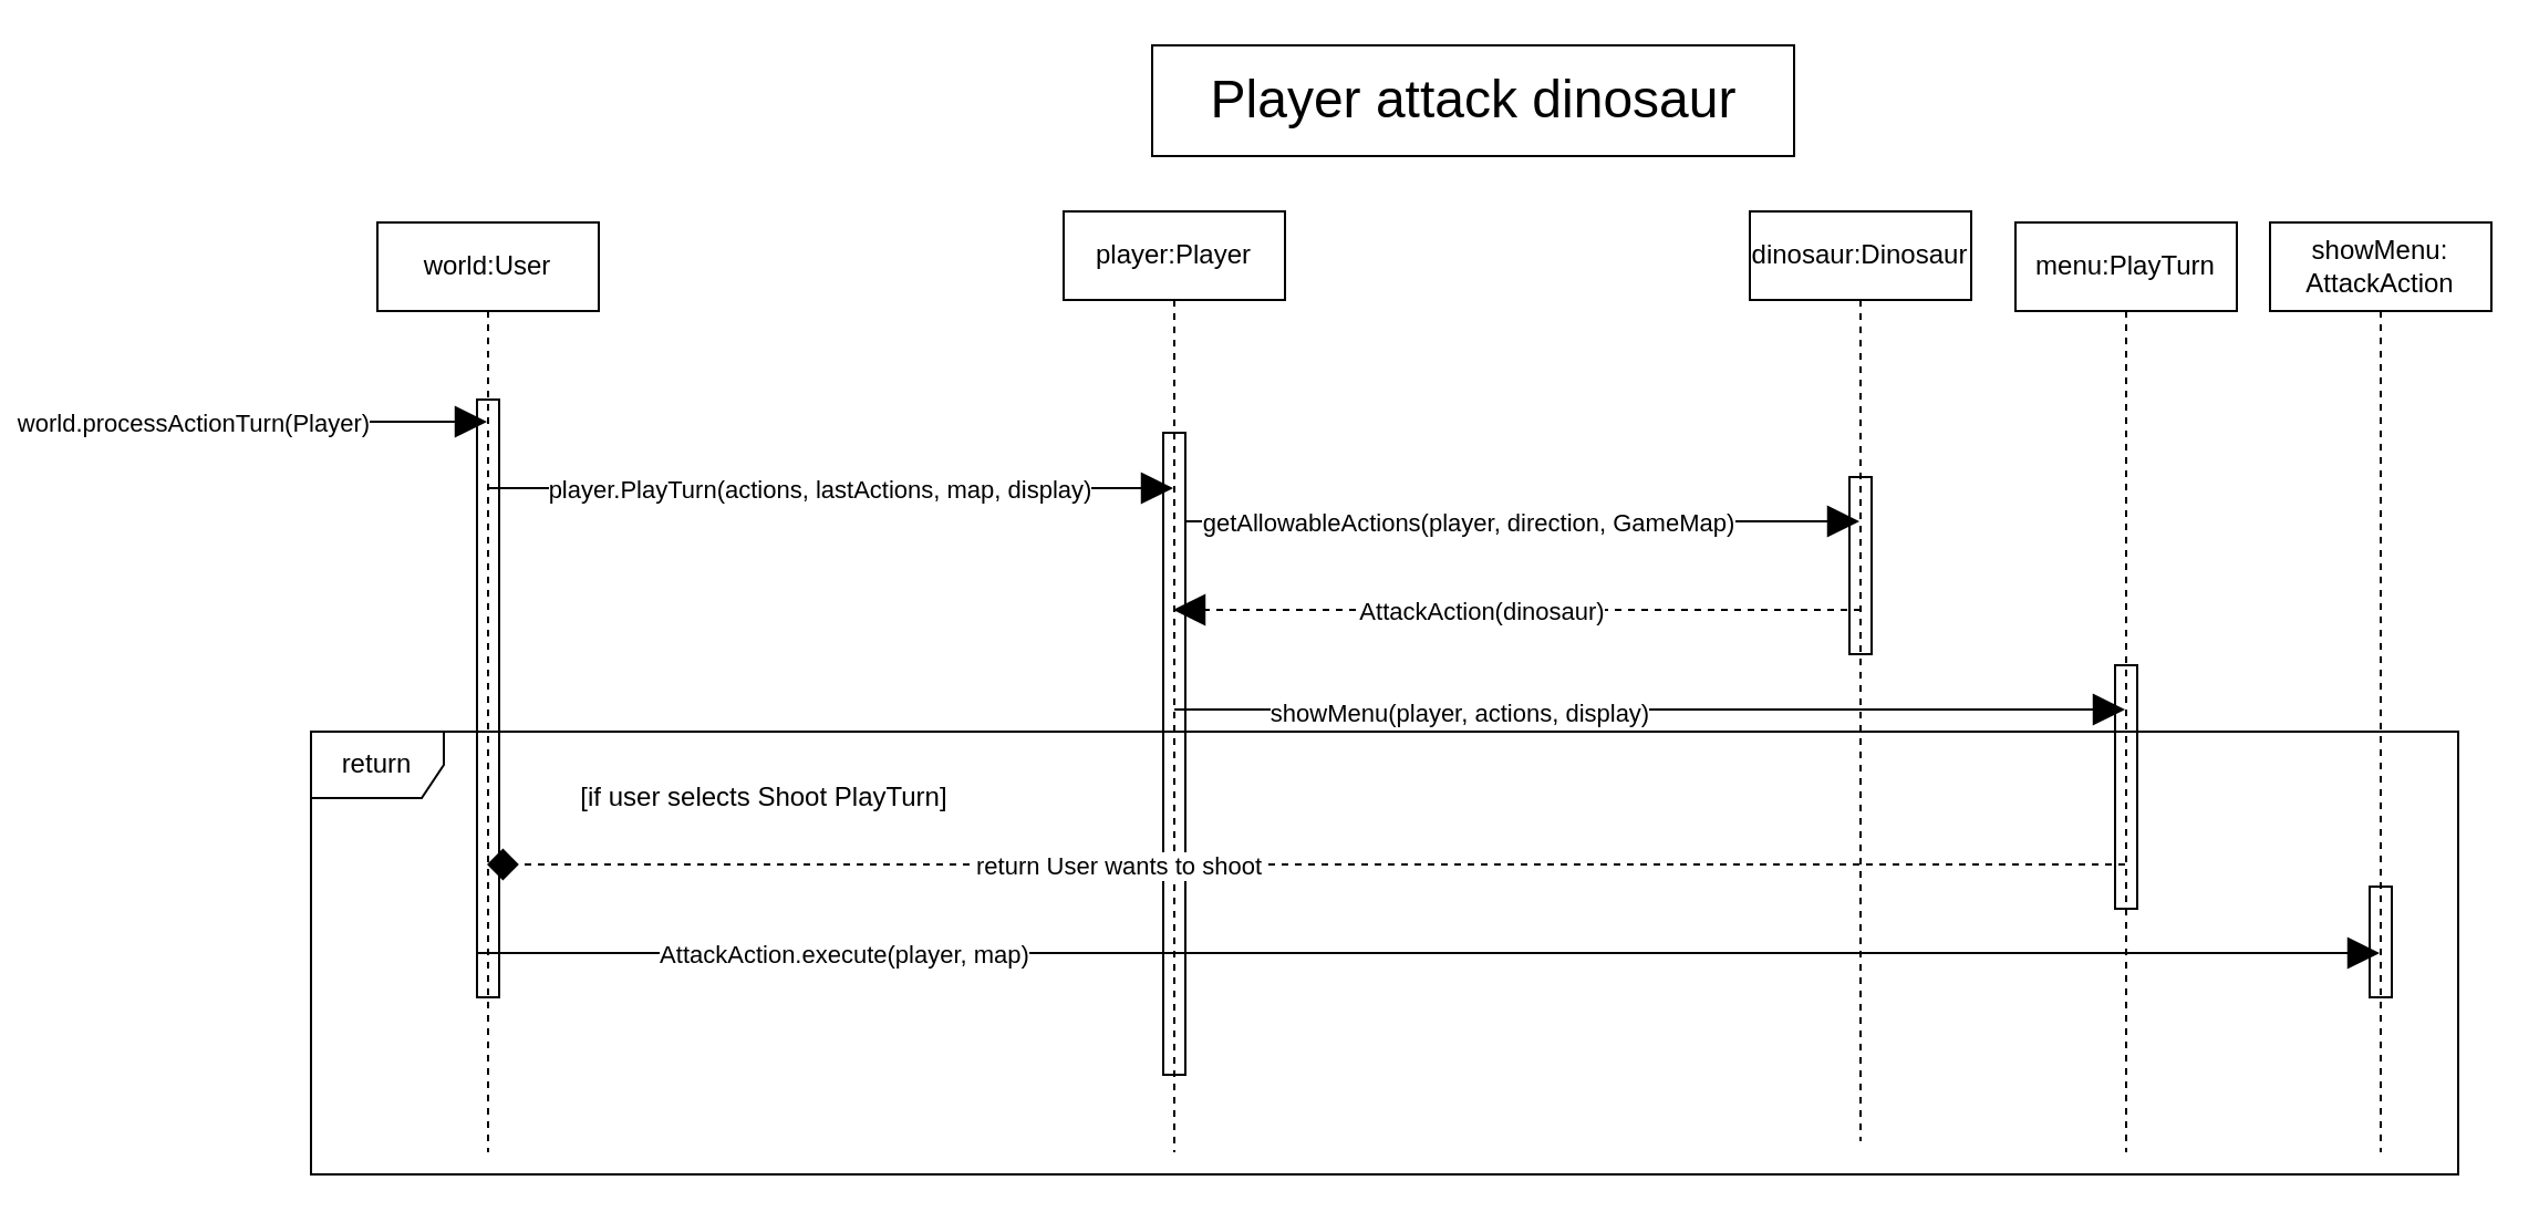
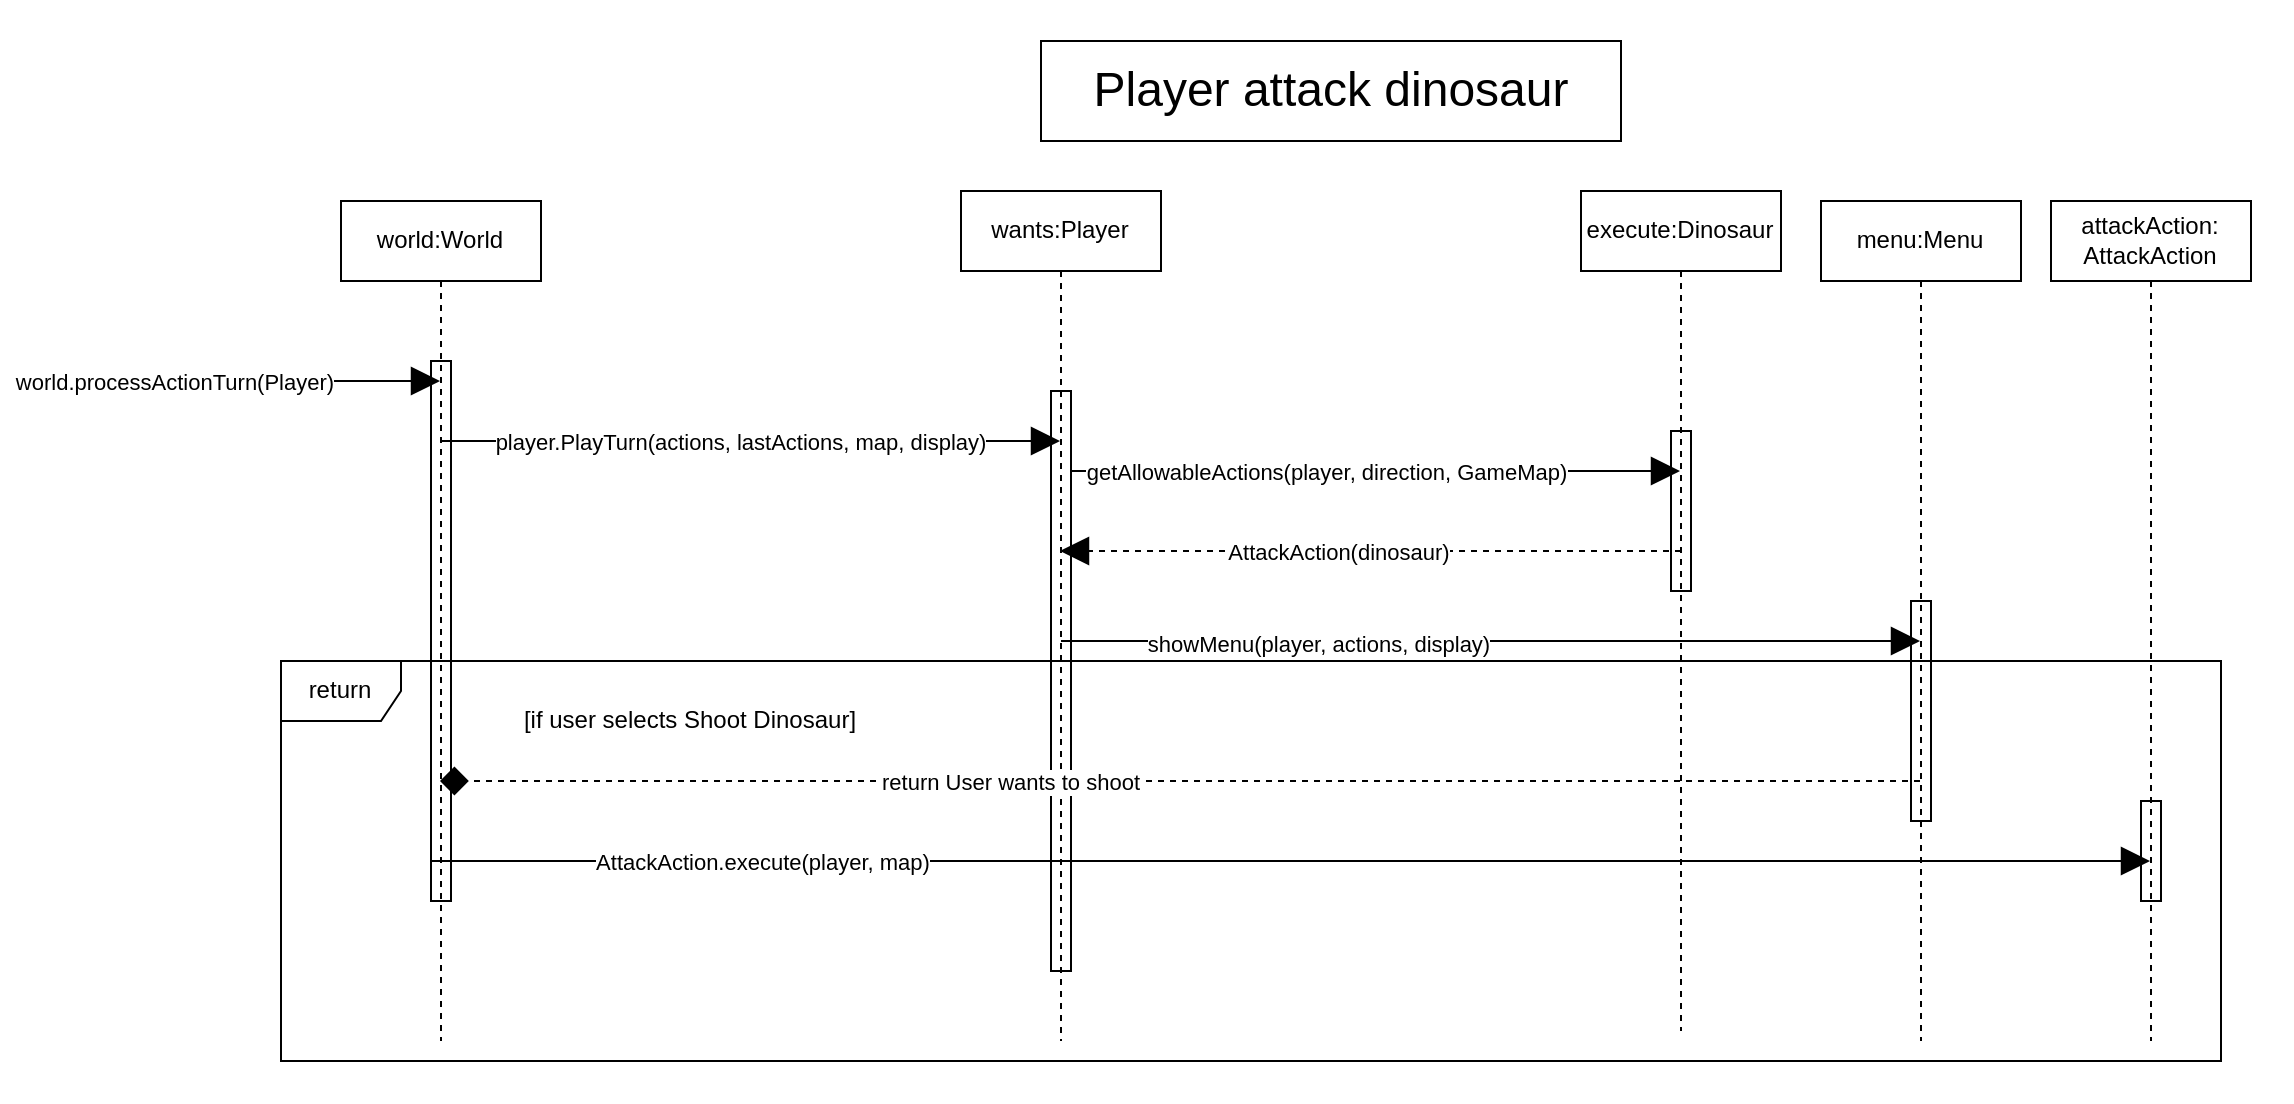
- <mxCell id="6" value="player:Player" style="shape=umlLifeline;perimeter=lifelinePerimeter;whiteSpace=wrap;html=1;container=1;collapsible=0;recursiveResize=0;outlineConnect=0;" parent="1" vertex="1"><mxGeometry x="480" y="95" width="100" height="425" as="geometry" /></mxCell>
+ <mxCell id="6" value="wants:Player" style="shape=umlLifeline;perimeter=lifelinePerimeter;whiteSpace=wrap;html=1;container=1;collapsible=0;recursiveResize=0;outlineConnect=0;" parent="1" vertex="1"><mxGeometry x="480" y="95" width="100" height="425" as="geometry" /></mxCell>
- <mxCell id="14" value="dinosaur:Dinosaur" style="shape=umlLifeline;perimeter=lifelinePerimeter;whiteSpace=wrap;html=1;container=1;collapsible=0;recursiveResize=0;outlineConnect=0;" parent="1" vertex="1"><mxGeometry x="790" y="95" width="100" height="420" as="geometry" /></mxCell>
+ <mxCell id="14" value="execute:Dinosaur" style="shape=umlLifeline;perimeter=lifelinePerimeter;whiteSpace=wrap;html=1;container=1;collapsible=0;recursiveResize=0;outlineConnect=0;" parent="1" vertex="1"><mxGeometry x="790" y="95" width="100" height="420" as="geometry" /></mxCell>
- <mxCell id="2" value="world:User" style="shape=umlLifeline;perimeter=lifelinePerimeter;whiteSpace=wrap;html=1;container=1;collapsible=0;recursiveResize=0;outlineConnect=0;" parent="1" vertex="1"><mxGeometry x="170" y="100" width="100" height="420" as="geometry" /></mxCell>
+ <mxCell id="2" value="world:World" style="shape=umlLifeline;perimeter=lifelinePerimeter;whiteSpace=wrap;html=1;container=1;collapsible=0;recursiveResize=0;outlineConnect=0;" parent="1" vertex="1"><mxGeometry x="170" y="100" width="100" height="420" as="geometry" /></mxCell>
- <mxCell id="24" value="menu:PlayTurn" style="shape=umlLifeline;perimeter=lifelinePerimeter;whiteSpace=wrap;html=1;container=1;collapsible=0;recursiveResize=0;outlineConnect=0;fillColor=none;" parent="1" vertex="1"><mxGeometry x="910" y="100" width="100" height="420" as="geometry" /></mxCell>
+ <mxCell id="24" value="menu:Menu" style="shape=umlLifeline;perimeter=lifelinePerimeter;whiteSpace=wrap;html=1;container=1;collapsible=0;recursiveResize=0;outlineConnect=0;fillColor=none;" parent="1" vertex="1"><mxGeometry x="910" y="100" width="100" height="420" as="geometry" /></mxCell>
- <mxCell id="22" value="showMenu:&lt;br&gt;AttackAction" style="shape=umlLifeline;perimeter=lifelinePerimeter;whiteSpace=wrap;html=1;container=1;collapsible=0;recursiveResize=0;outlineConnect=0;" parent="1" vertex="1"><mxGeometry x="1025" y="100" width="100" height="420" as="geometry" /></mxCell>
+ <mxCell id="22" value="attackAction:&lt;br&gt;AttackAction" style="shape=umlLifeline;perimeter=lifelinePerimeter;whiteSpace=wrap;html=1;container=1;collapsible=0;recursiveResize=0;outlineConnect=0;" parent="1" vertex="1"><mxGeometry x="1025" y="100" width="100" height="420" as="geometry" /></mxCell>
- <mxCell id="21" value="[if user selects Shoot PlayTurn]" style="text;html=1;strokeColor=none;fillColor=none;align=center;verticalAlign=middle;whiteSpace=wrap;rounded=0;" parent="1" vertex="1"><mxGeometry x="260" y="350" width="170" height="20" as="geometry" /></mxCell>
+ <mxCell id="21" value="[if user selects Shoot Dinosaur]" style="text;html=1;strokeColor=none;fillColor=none;align=center;verticalAlign=middle;whiteSpace=wrap;rounded=0;" parent="1" vertex="1"><mxGeometry x="260" y="350" width="170" height="20" as="geometry" /></mxCell>
